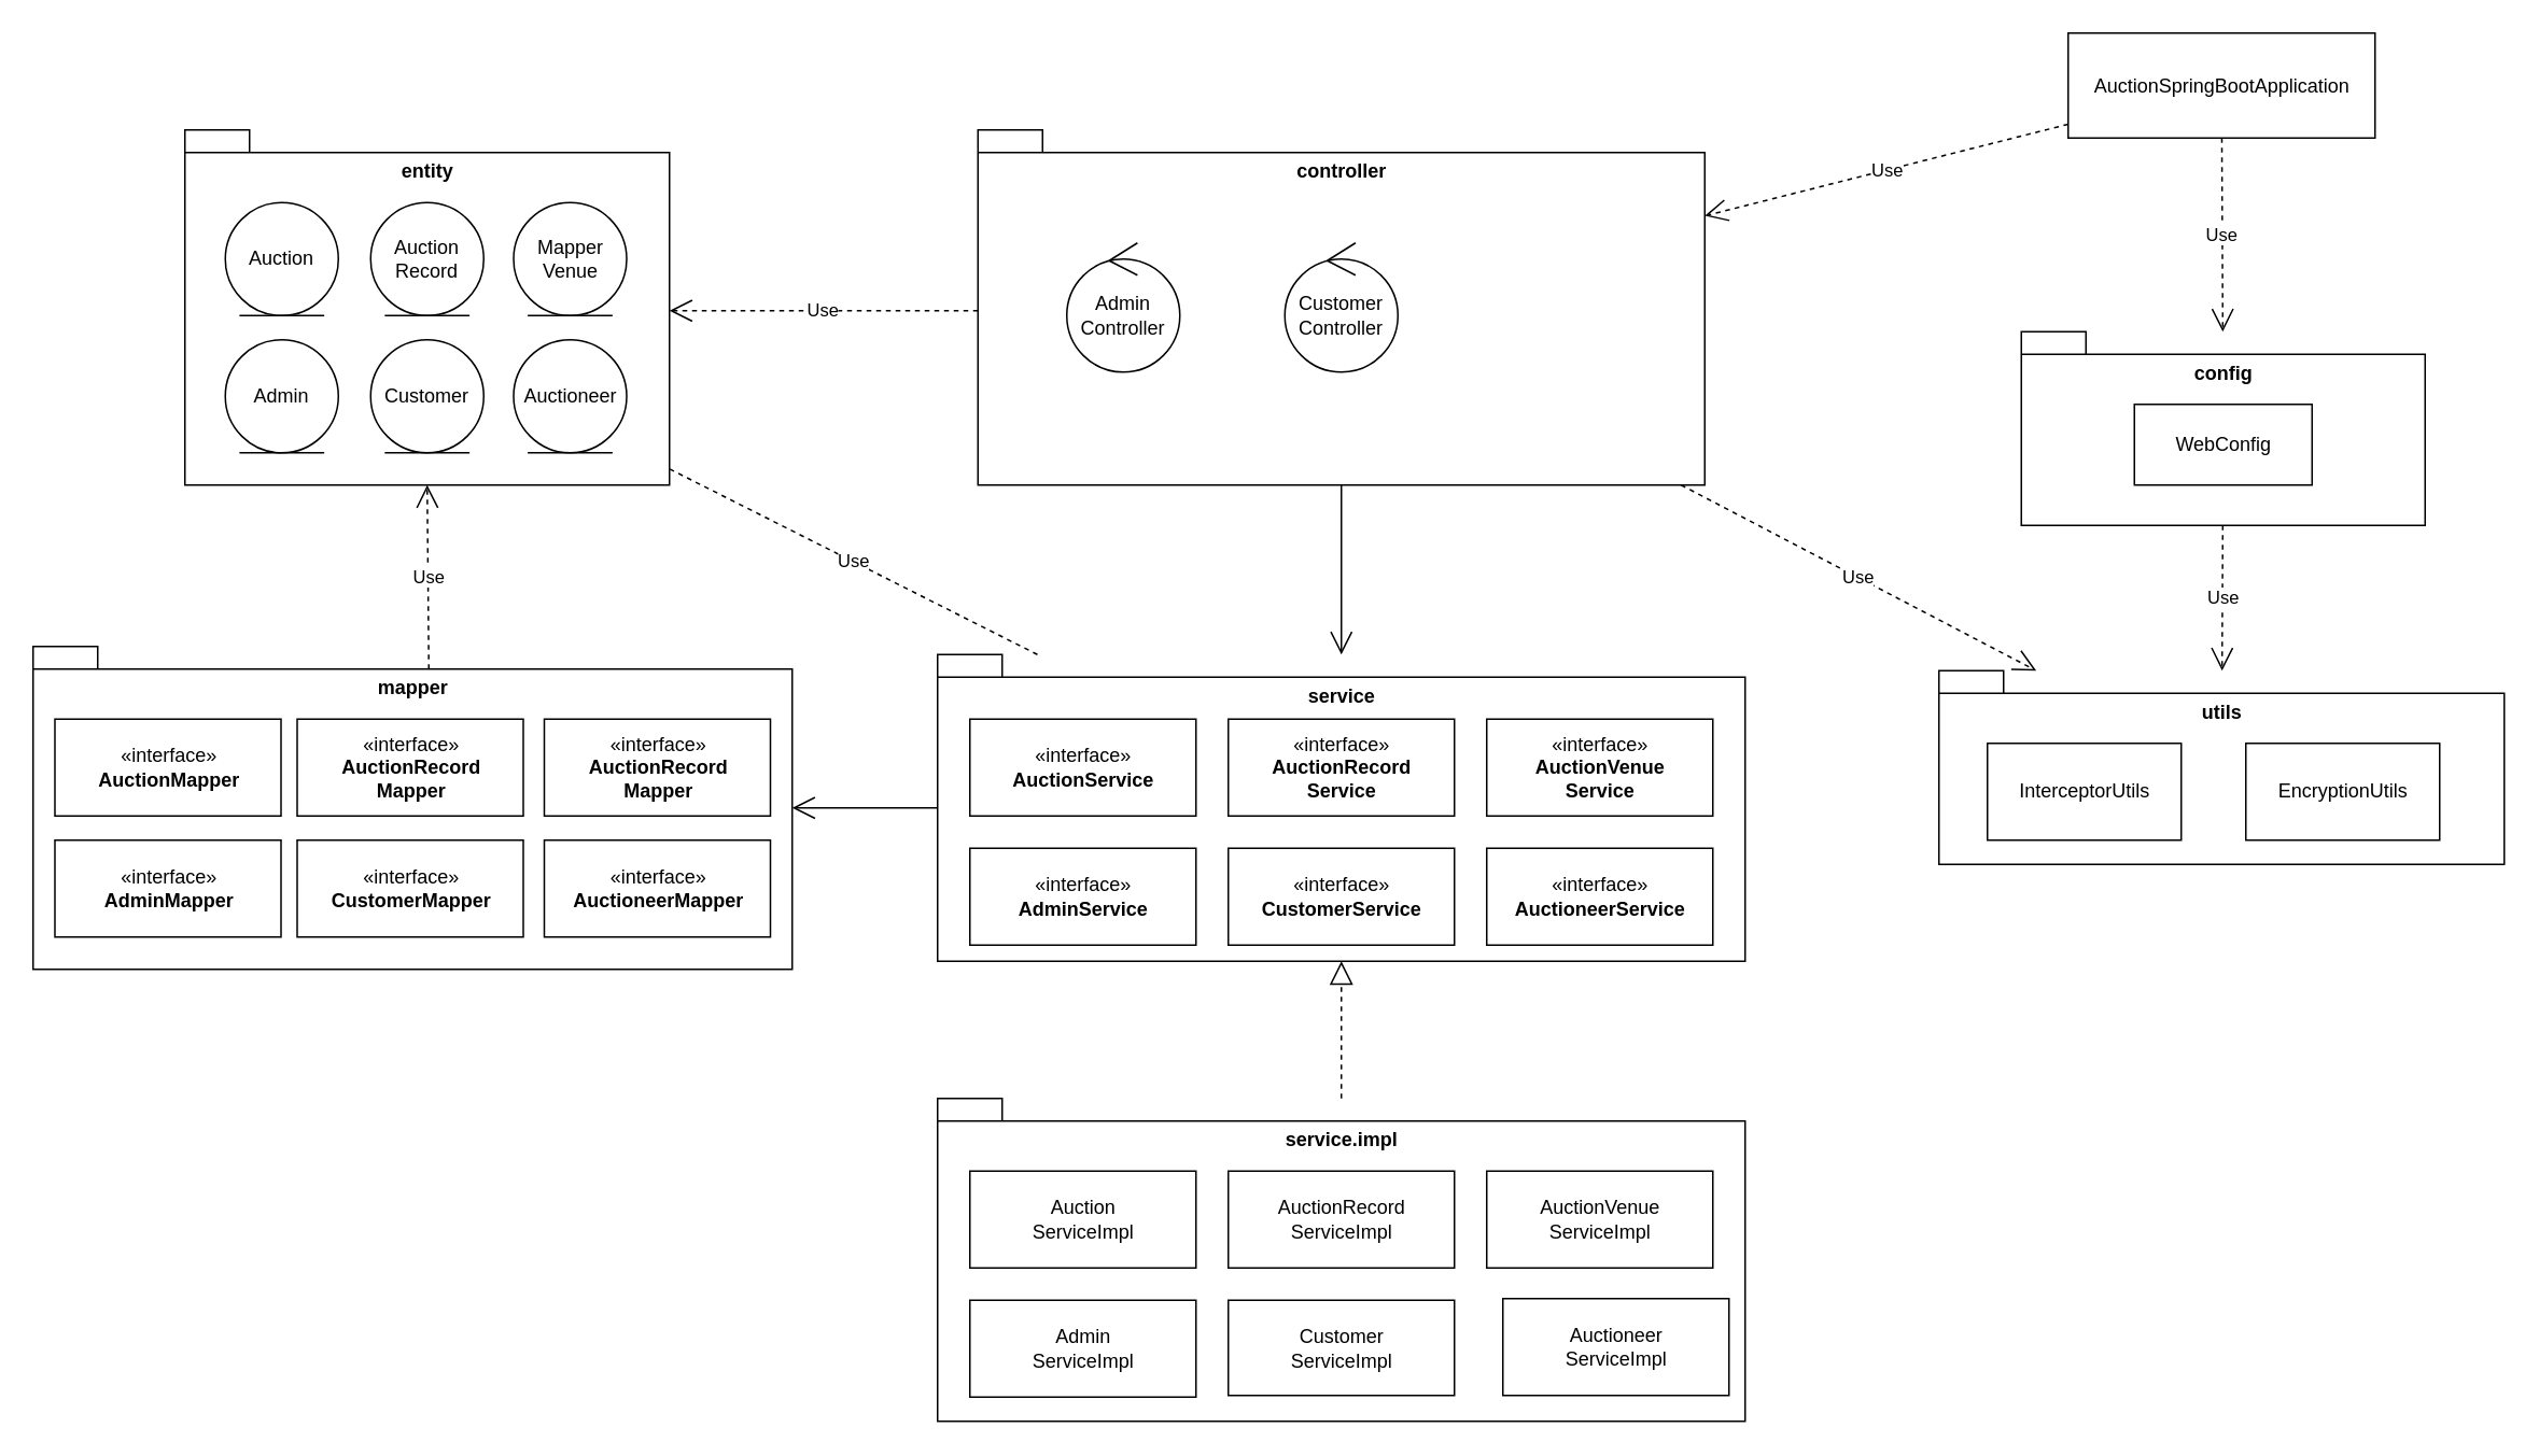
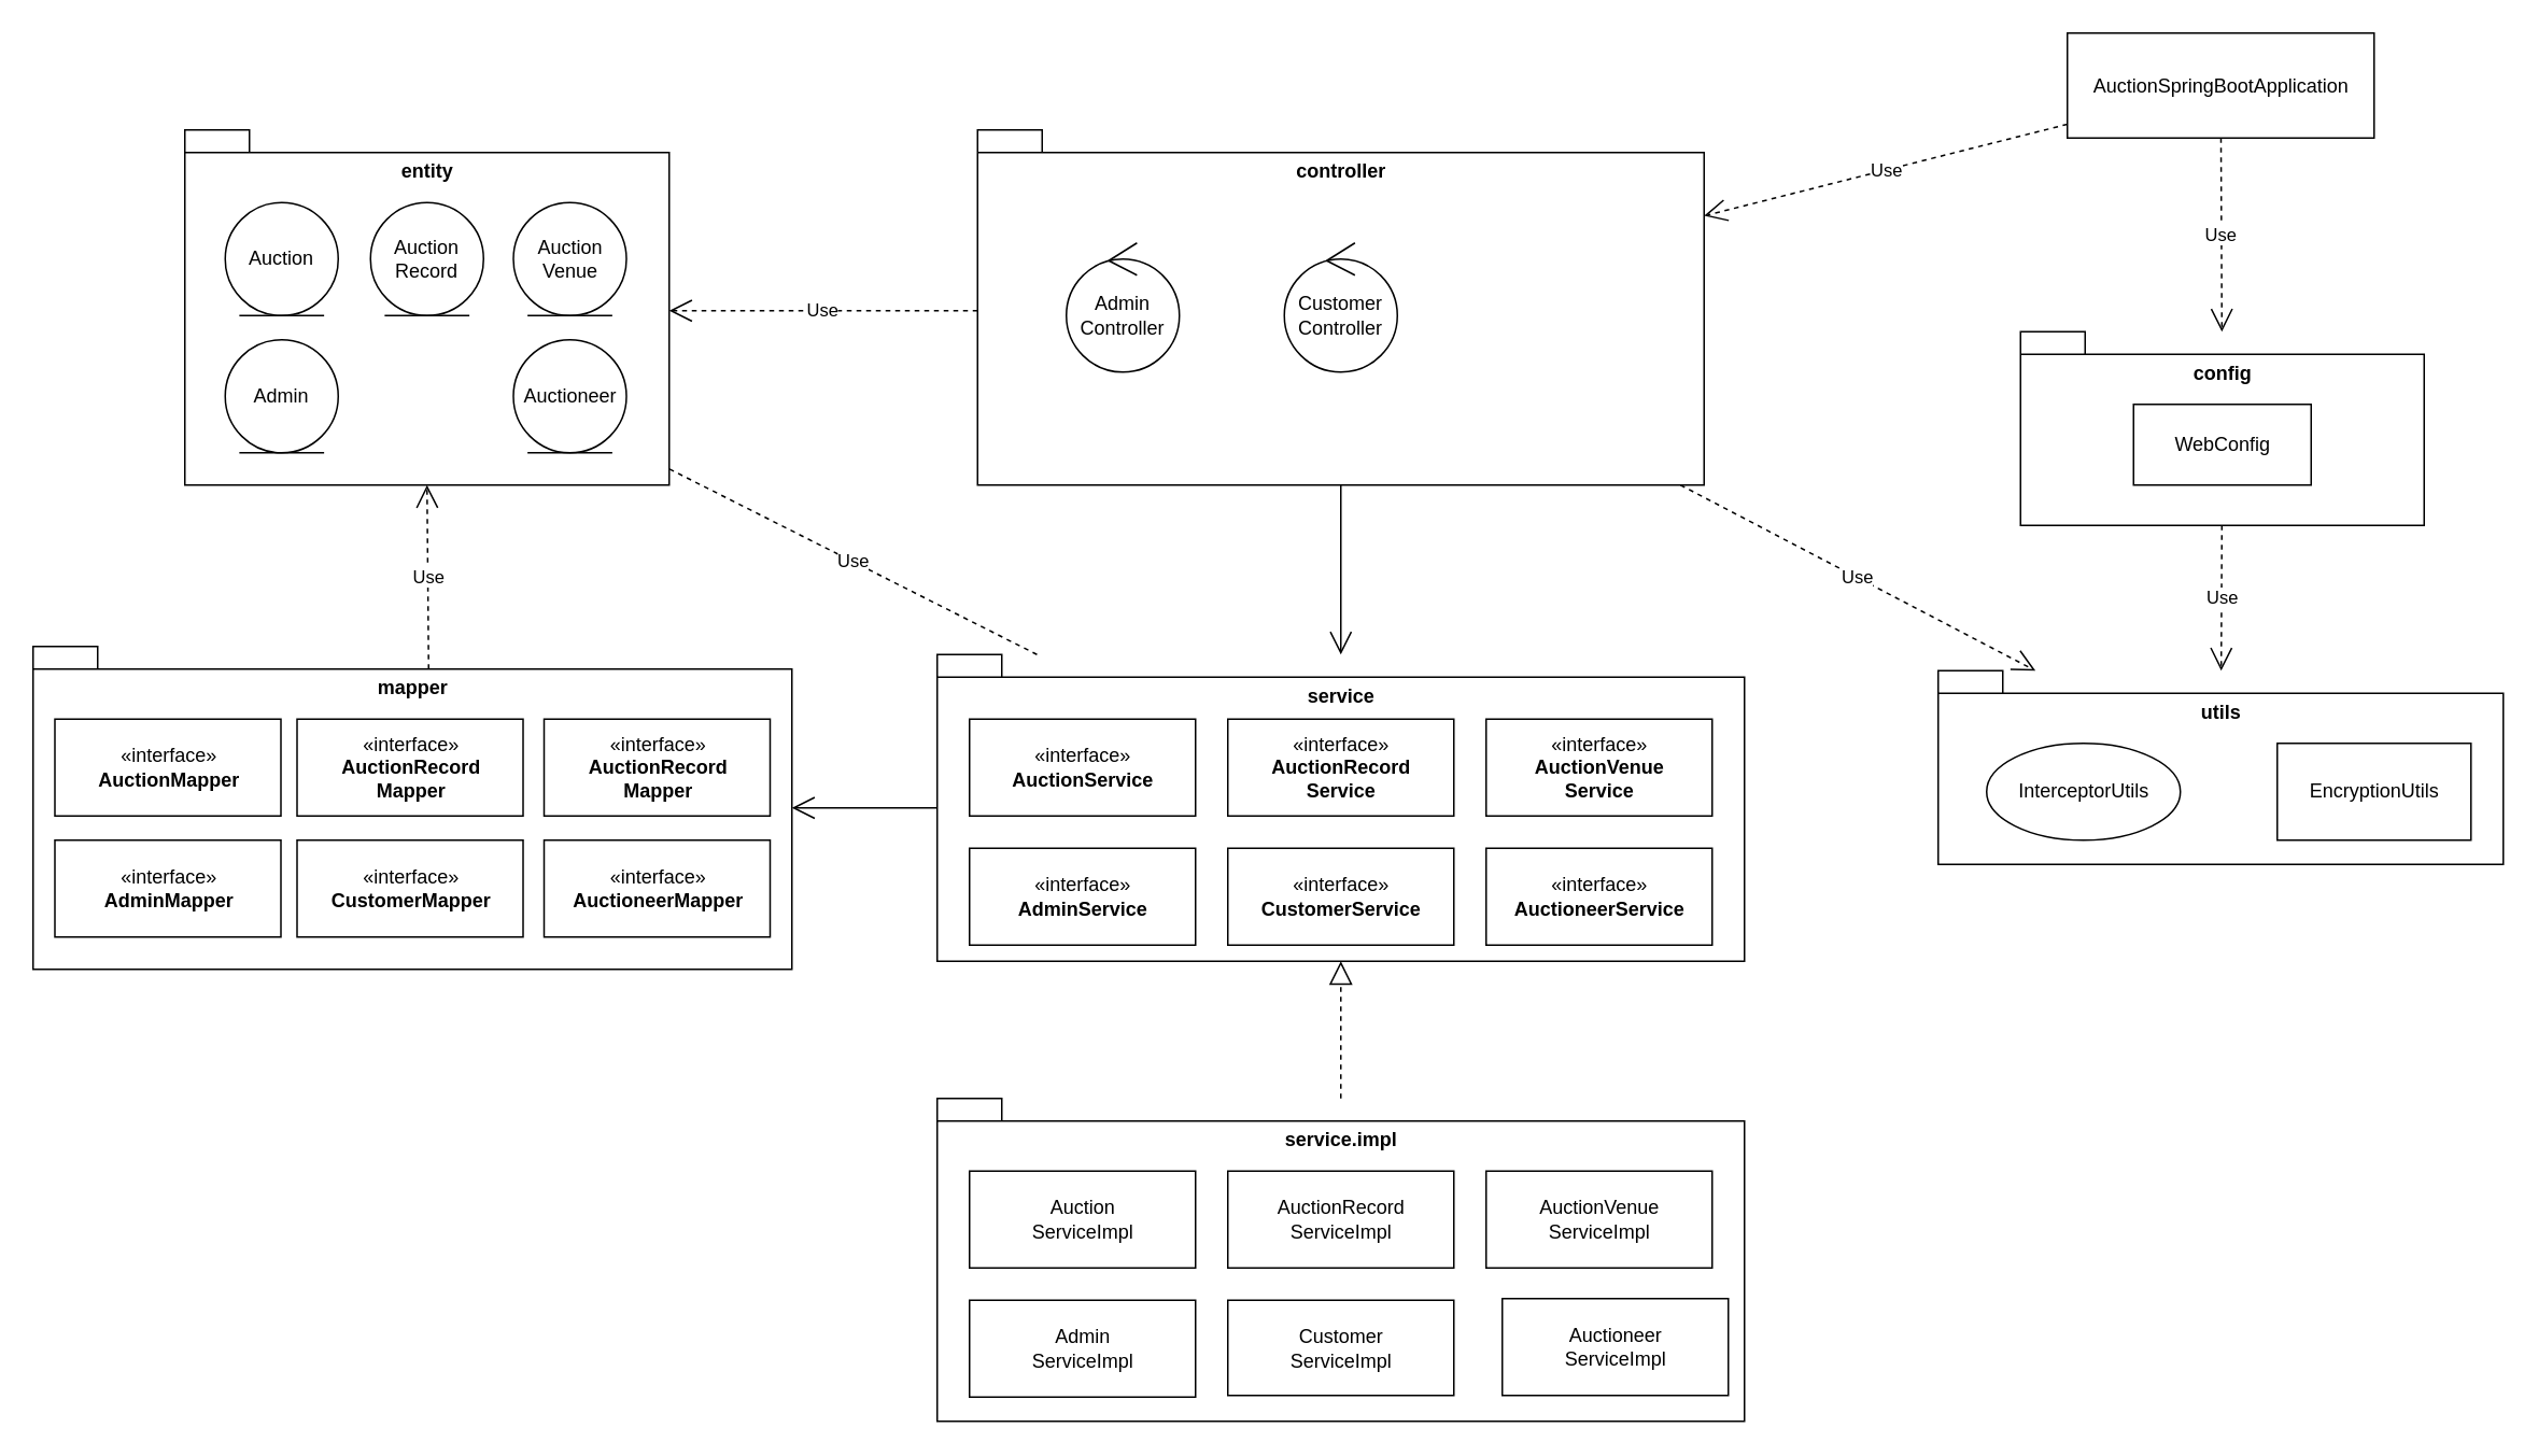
- <mxCell id="34" value="Mapper&lt;br&gt;Venue" style="ellipse;shape=umlEntity;whiteSpace=wrap;html=1;" parent="1" vertex="1"><mxGeometry x="317.5" y="125" width="70" height="70" as="geometry" /></mxCell>
+ <mxCell id="34" value="Auction&lt;br&gt;Venue" style="ellipse;shape=umlEntity;whiteSpace=wrap;html=1;" parent="1" vertex="1"><mxGeometry x="317.5" y="125" width="70" height="70" as="geometry" /></mxCell>
- <mxCell id="11" value="Customer" style="ellipse;shape=umlEntity;whiteSpace=wrap;html=1;" parent="1" vertex="1"><mxGeometry x="229" y="210" width="70" height="70" as="geometry" /></mxCell>
- <mxCell id="31" value="InterceptorUtils" style="html=1;" parent="1" vertex="1"><mxGeometry x="1230" y="460" width="120" height="60" as="geometry" /></mxCell>
+ <mxCell id="31" value="InterceptorUtils" style="ellipse;html=1;" parent="1" vertex="1"><mxGeometry x="1230" y="460" width="120" height="60" as="geometry" /></mxCell>
- <mxCell id="32" value="EncryptionUtils" style="html=1;" parent="1" vertex="1"><mxGeometry x="1390" y="460" width="120" height="60" as="geometry" /></mxCell>
+ <mxCell id="32" value="EncryptionUtils" style="html=1;" parent="1" vertex="1"><mxGeometry x="1410" y="460" width="120" height="60" as="geometry" /></mxCell>
